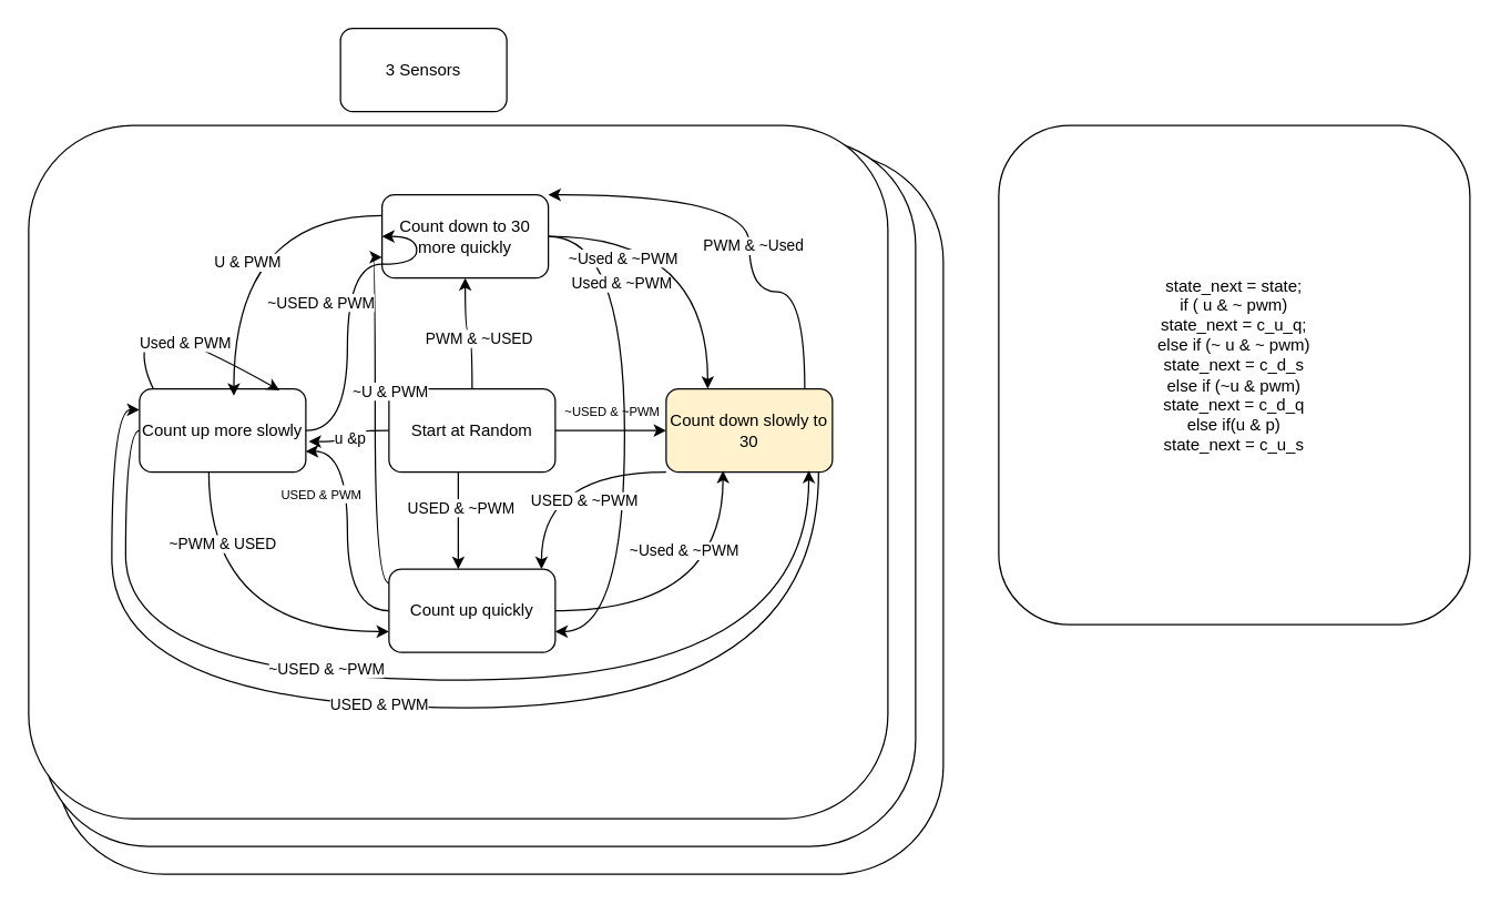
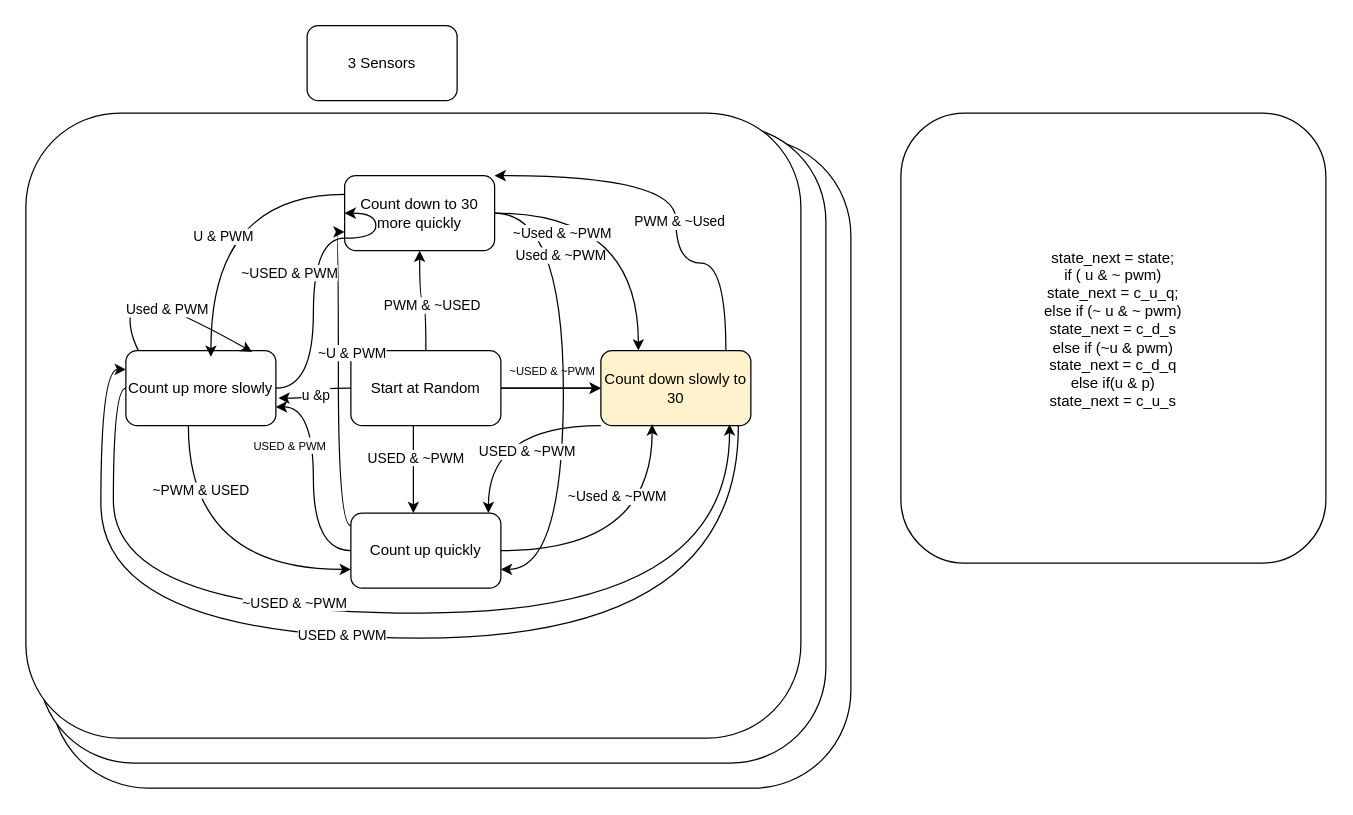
+ <mxCell id="7" value="" style="edgeStyle=orthogonalEdgeStyle;rounded=0;orthogonalLoop=1;jettySize=auto;html=1;" edge="1" parent="1" source="10" target="22"><mxGeometry relative="1" as="geometry" /></mxCell>
